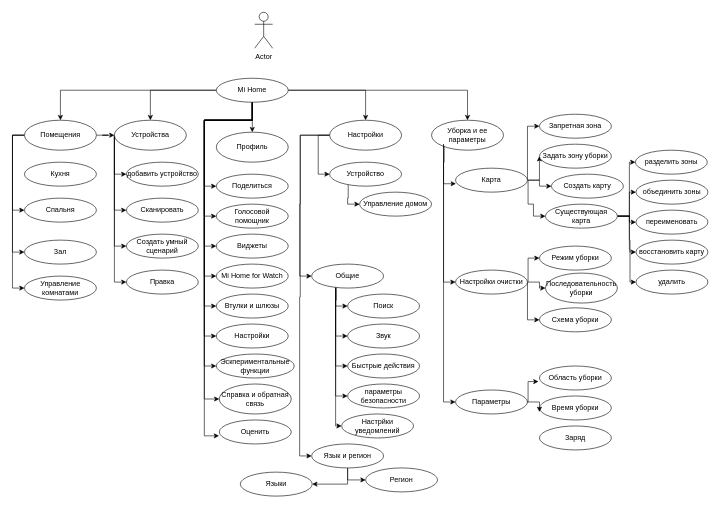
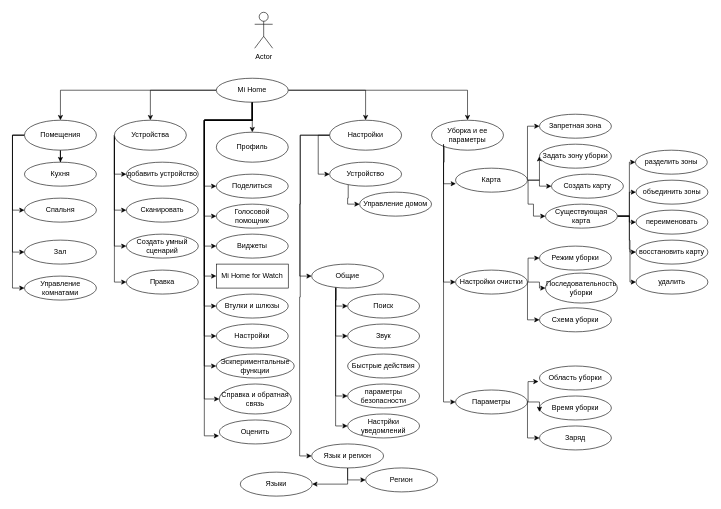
- <mxCell id="3" style="edgeStyle=orthogonalEdgeStyle;rounded=0;orthogonalLoop=1;jettySize=auto;html=1;" edge="1" parent="1" source="7" target="12"><mxGeometry relative="1" as="geometry" /></mxCell>
+ <mxCell id="3" style="edgeStyle=orthogonalEdgeStyle;rounded=0;orthogonalLoop=1;jettySize=auto;html=1;entryX=0.5;entryY=0;entryDx=0;entryDy=0;" edge="1" parent="1" source="7" target="41"><mxGeometry relative="1" as="geometry" /></mxCell>
- <mxCell id="49" value="Mi Home for Watch" style="ellipse;whiteSpace=wrap;html=1;" vertex="1" parent="1"><mxGeometry x="360" y="440" width="120" height="40" as="geometry" /></mxCell>
+ <mxCell id="49" value="Mi Home for Watch" style="whiteSpace=wrap;html=1;rounded=0;" vertex="1" parent="1"><mxGeometry x="360" y="440" width="120" height="40" as="geometry" /></mxCell>
- <mxCell id="65" style="edgeStyle=orthogonalEdgeStyle;rounded=0;orthogonalLoop=1;jettySize=auto;html=1;entryX=0;entryY=0.5;entryDx=0;entryDy=0;" edge="1" parent="1" source="68" target="58"><mxGeometry relative="1" as="geometry"><Array as="points"><mxPoint x="559" y="610" /></Array></mxGeometry></mxCell>
+ <mxCell id="83" style="edgeStyle=orthogonalEdgeStyle;rounded=0;orthogonalLoop=1;jettySize=auto;html=1;entryX=0;entryY=0.5;entryDx=0;entryDy=0;" edge="1" parent="1" source="84" target="104"><mxGeometry relative="1" as="geometry"><Array as="points"><mxPoint x="879" y="730" /></Array></mxGeometry></mxCell>
- <mxCell id="60" value="Настрйки уведомлений" style="ellipse;whiteSpace=wrap;html=1;" vertex="1" parent="1"><mxGeometry x="569" y="690" width="120" height="40" as="geometry" /></mxCell>
+ <mxCell id="60" value="Настрйки уведомлений" style="ellipse;whiteSpace=wrap;html=1;" vertex="1" parent="1"><mxGeometry x="579" y="690" width="120" height="40" as="geometry" /></mxCell>
